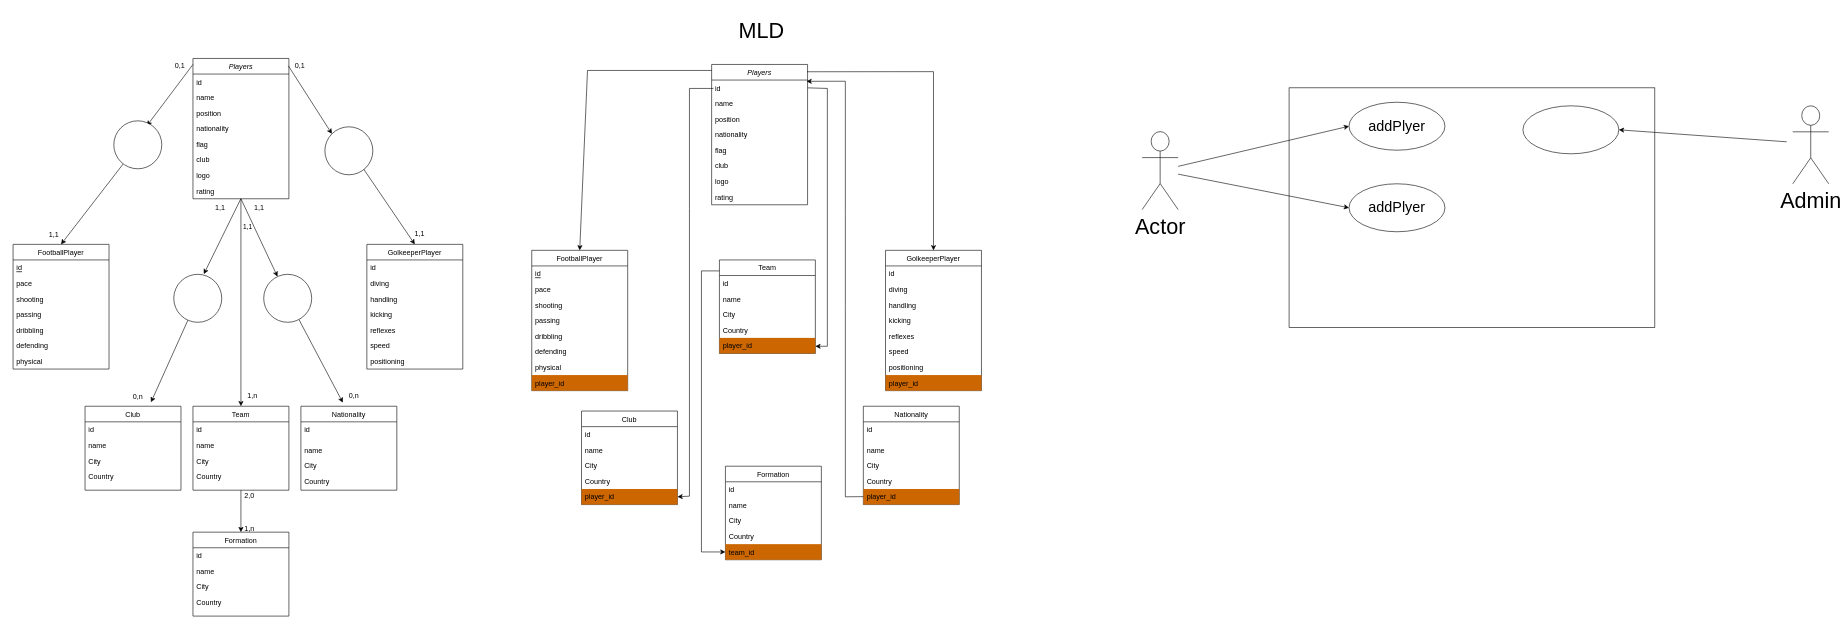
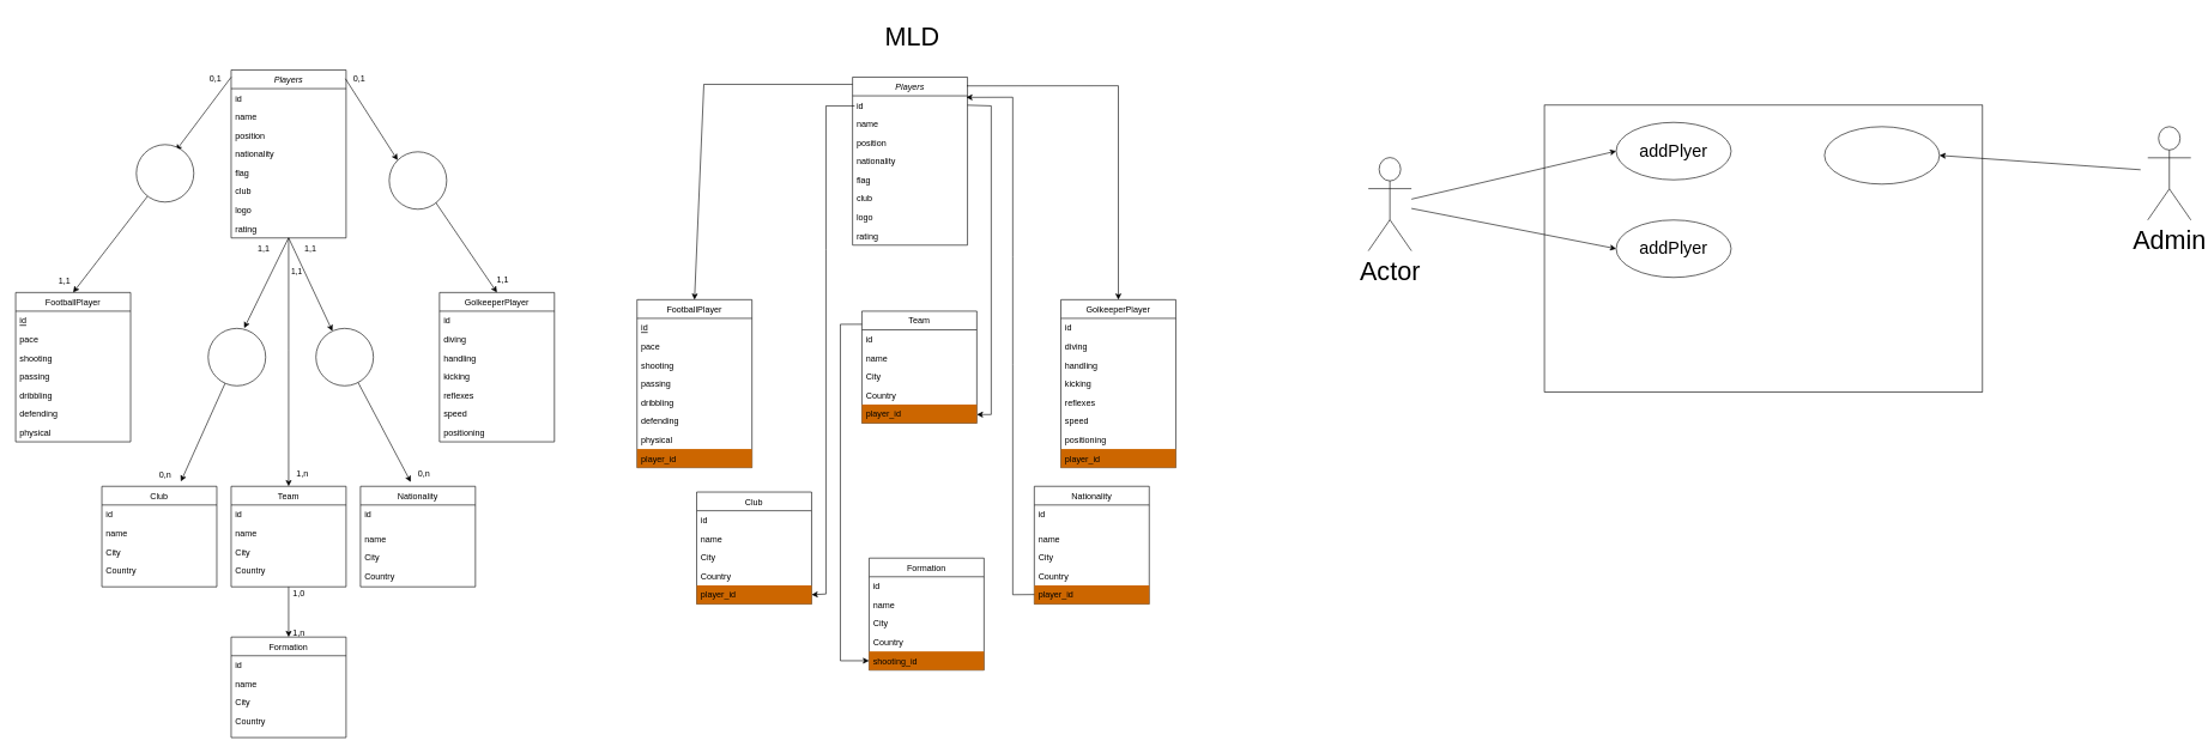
- <mxCell id="130" value="2,0" style="text;html=1;align=center;verticalAlign=middle;resizable=0;points=[];autosize=1;strokeColor=none;fillColor=none;" vertex="1" parent="1"><mxGeometry x="394" y="811" width="40" height="30" as="geometry" /></mxCell>
+ <mxCell id="130" value="1,0" style="text;html=1;align=center;verticalAlign=middle;resizable=0;points=[];autosize=1;strokeColor=none;fillColor=none;" vertex="1" parent="1"><mxGeometry x="394" y="811" width="40" height="30" as="geometry" /></mxCell>
- <mxCell id="105" value="team_id" style="text;align=left;verticalAlign=top;spacingLeft=4;spacingRight=4;overflow=hidden;rotatable=0;points=[[0,0.5],[1,0.5]];portConstraint=eastwest;rounded=0;shadow=0;html=0;fillColor=#CC6600;" vertex="1" parent="100"><mxGeometry y="130" width="160" height="26" as="geometry" /></mxCell>
+ <mxCell id="105" value="shooting_id" style="text;align=left;verticalAlign=top;spacingLeft=4;spacingRight=4;overflow=hidden;rotatable=0;points=[[0,0.5],[1,0.5]];portConstraint=eastwest;rounded=0;shadow=0;html=0;fillColor=#CC6600;" vertex="1" parent="100"><mxGeometry y="130" width="160" height="26" as="geometry" /></mxCell>
